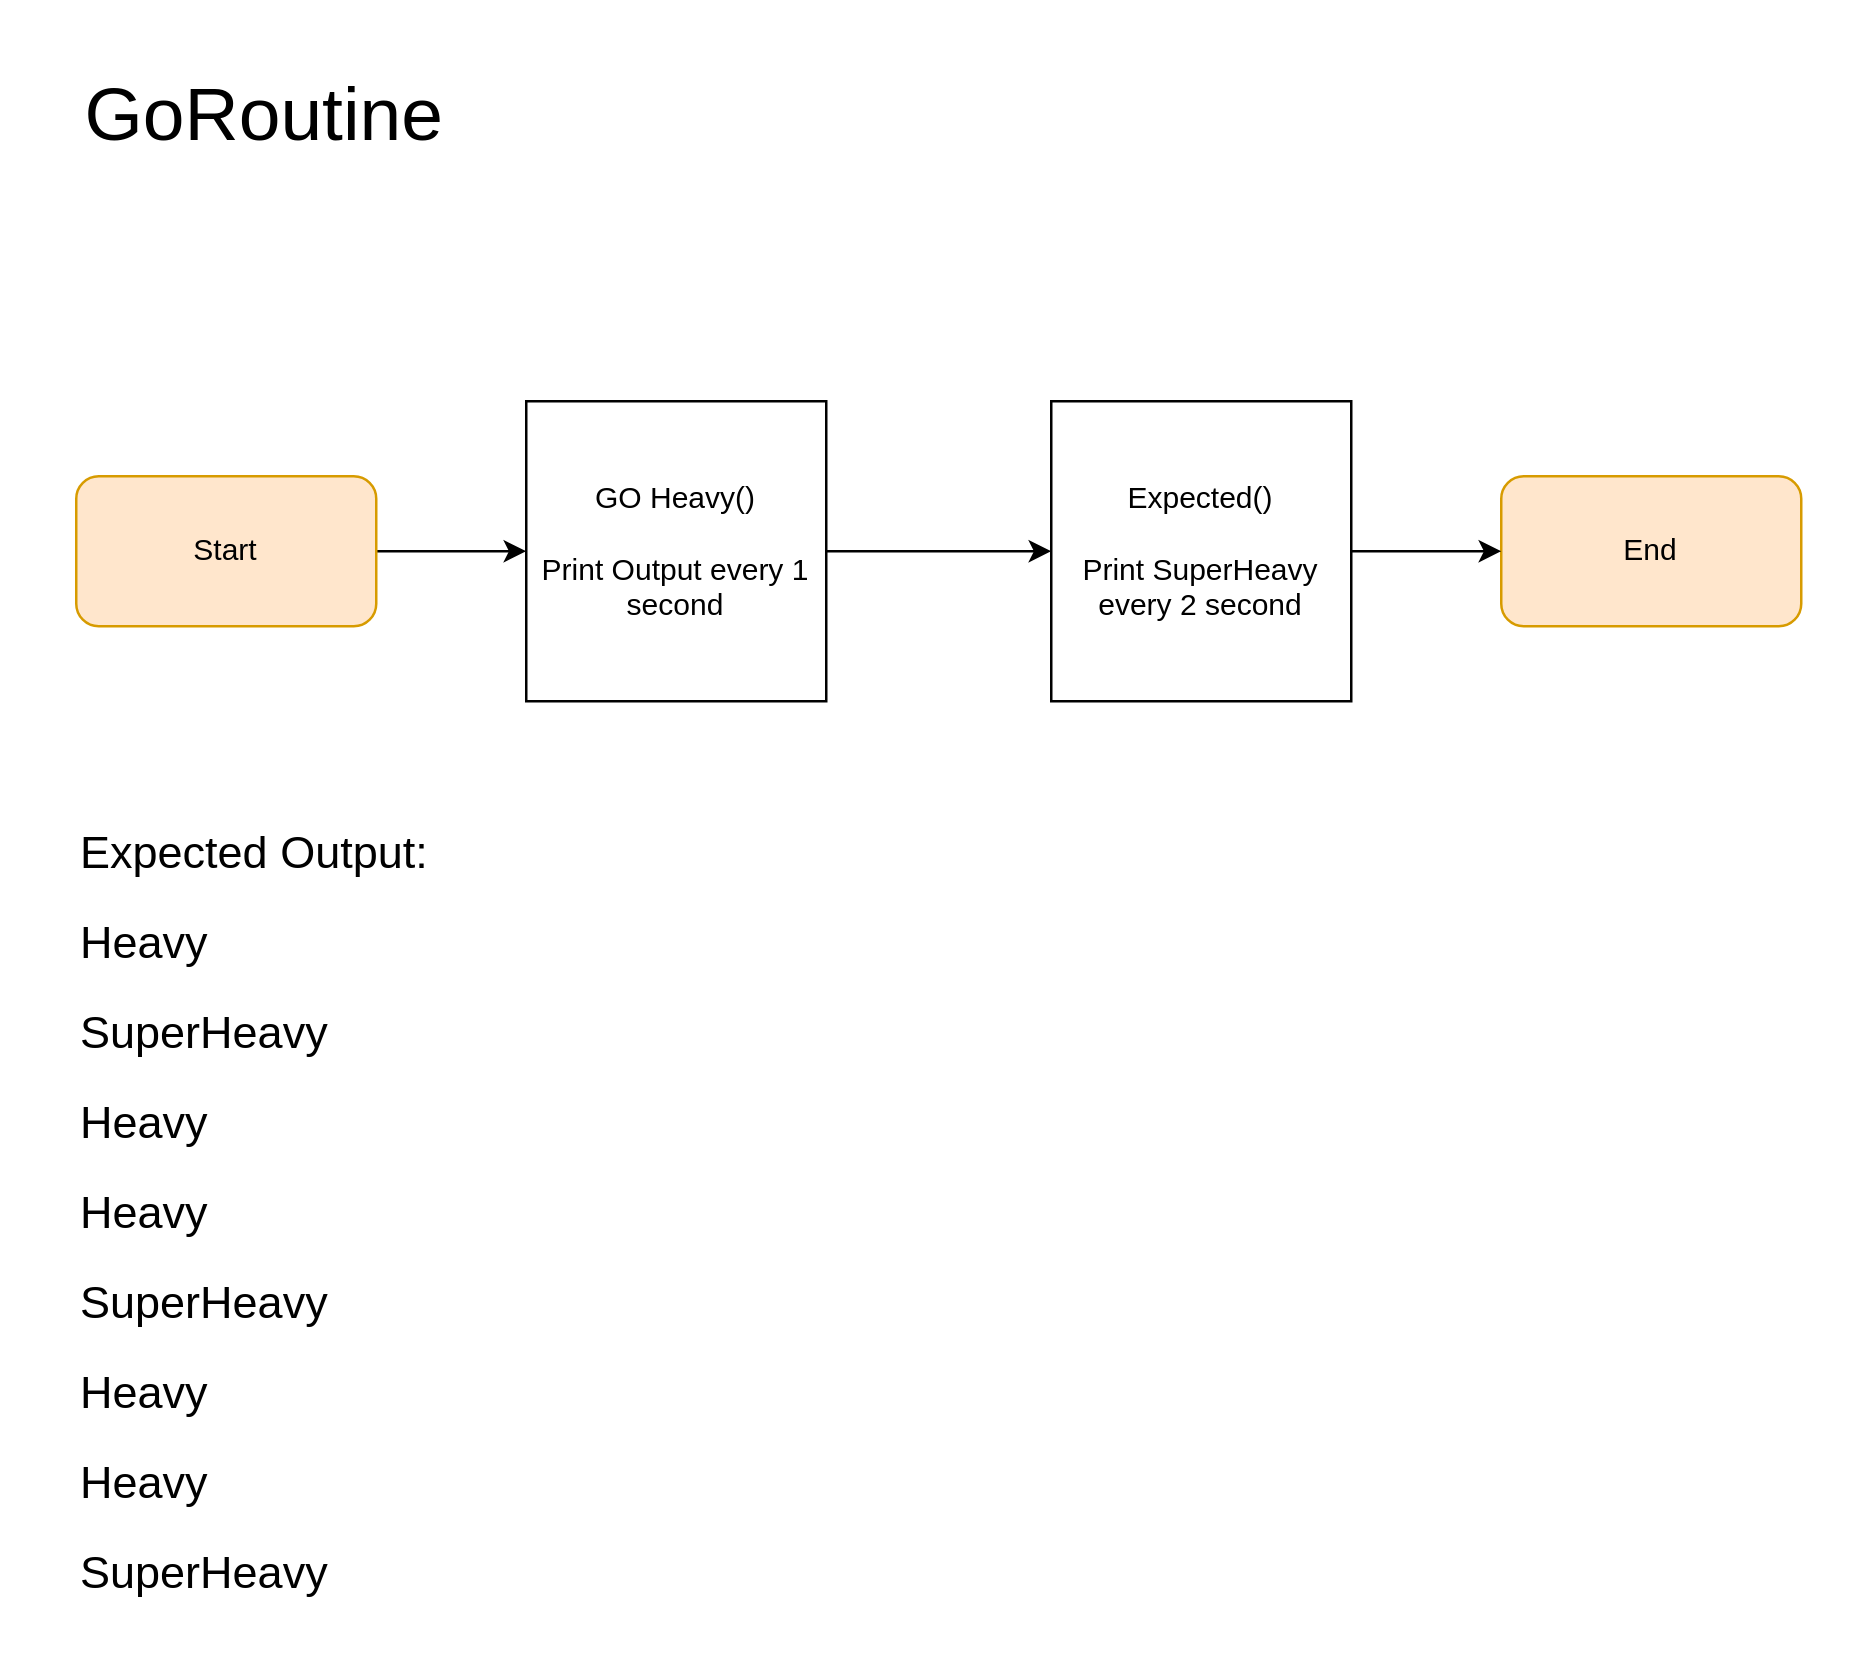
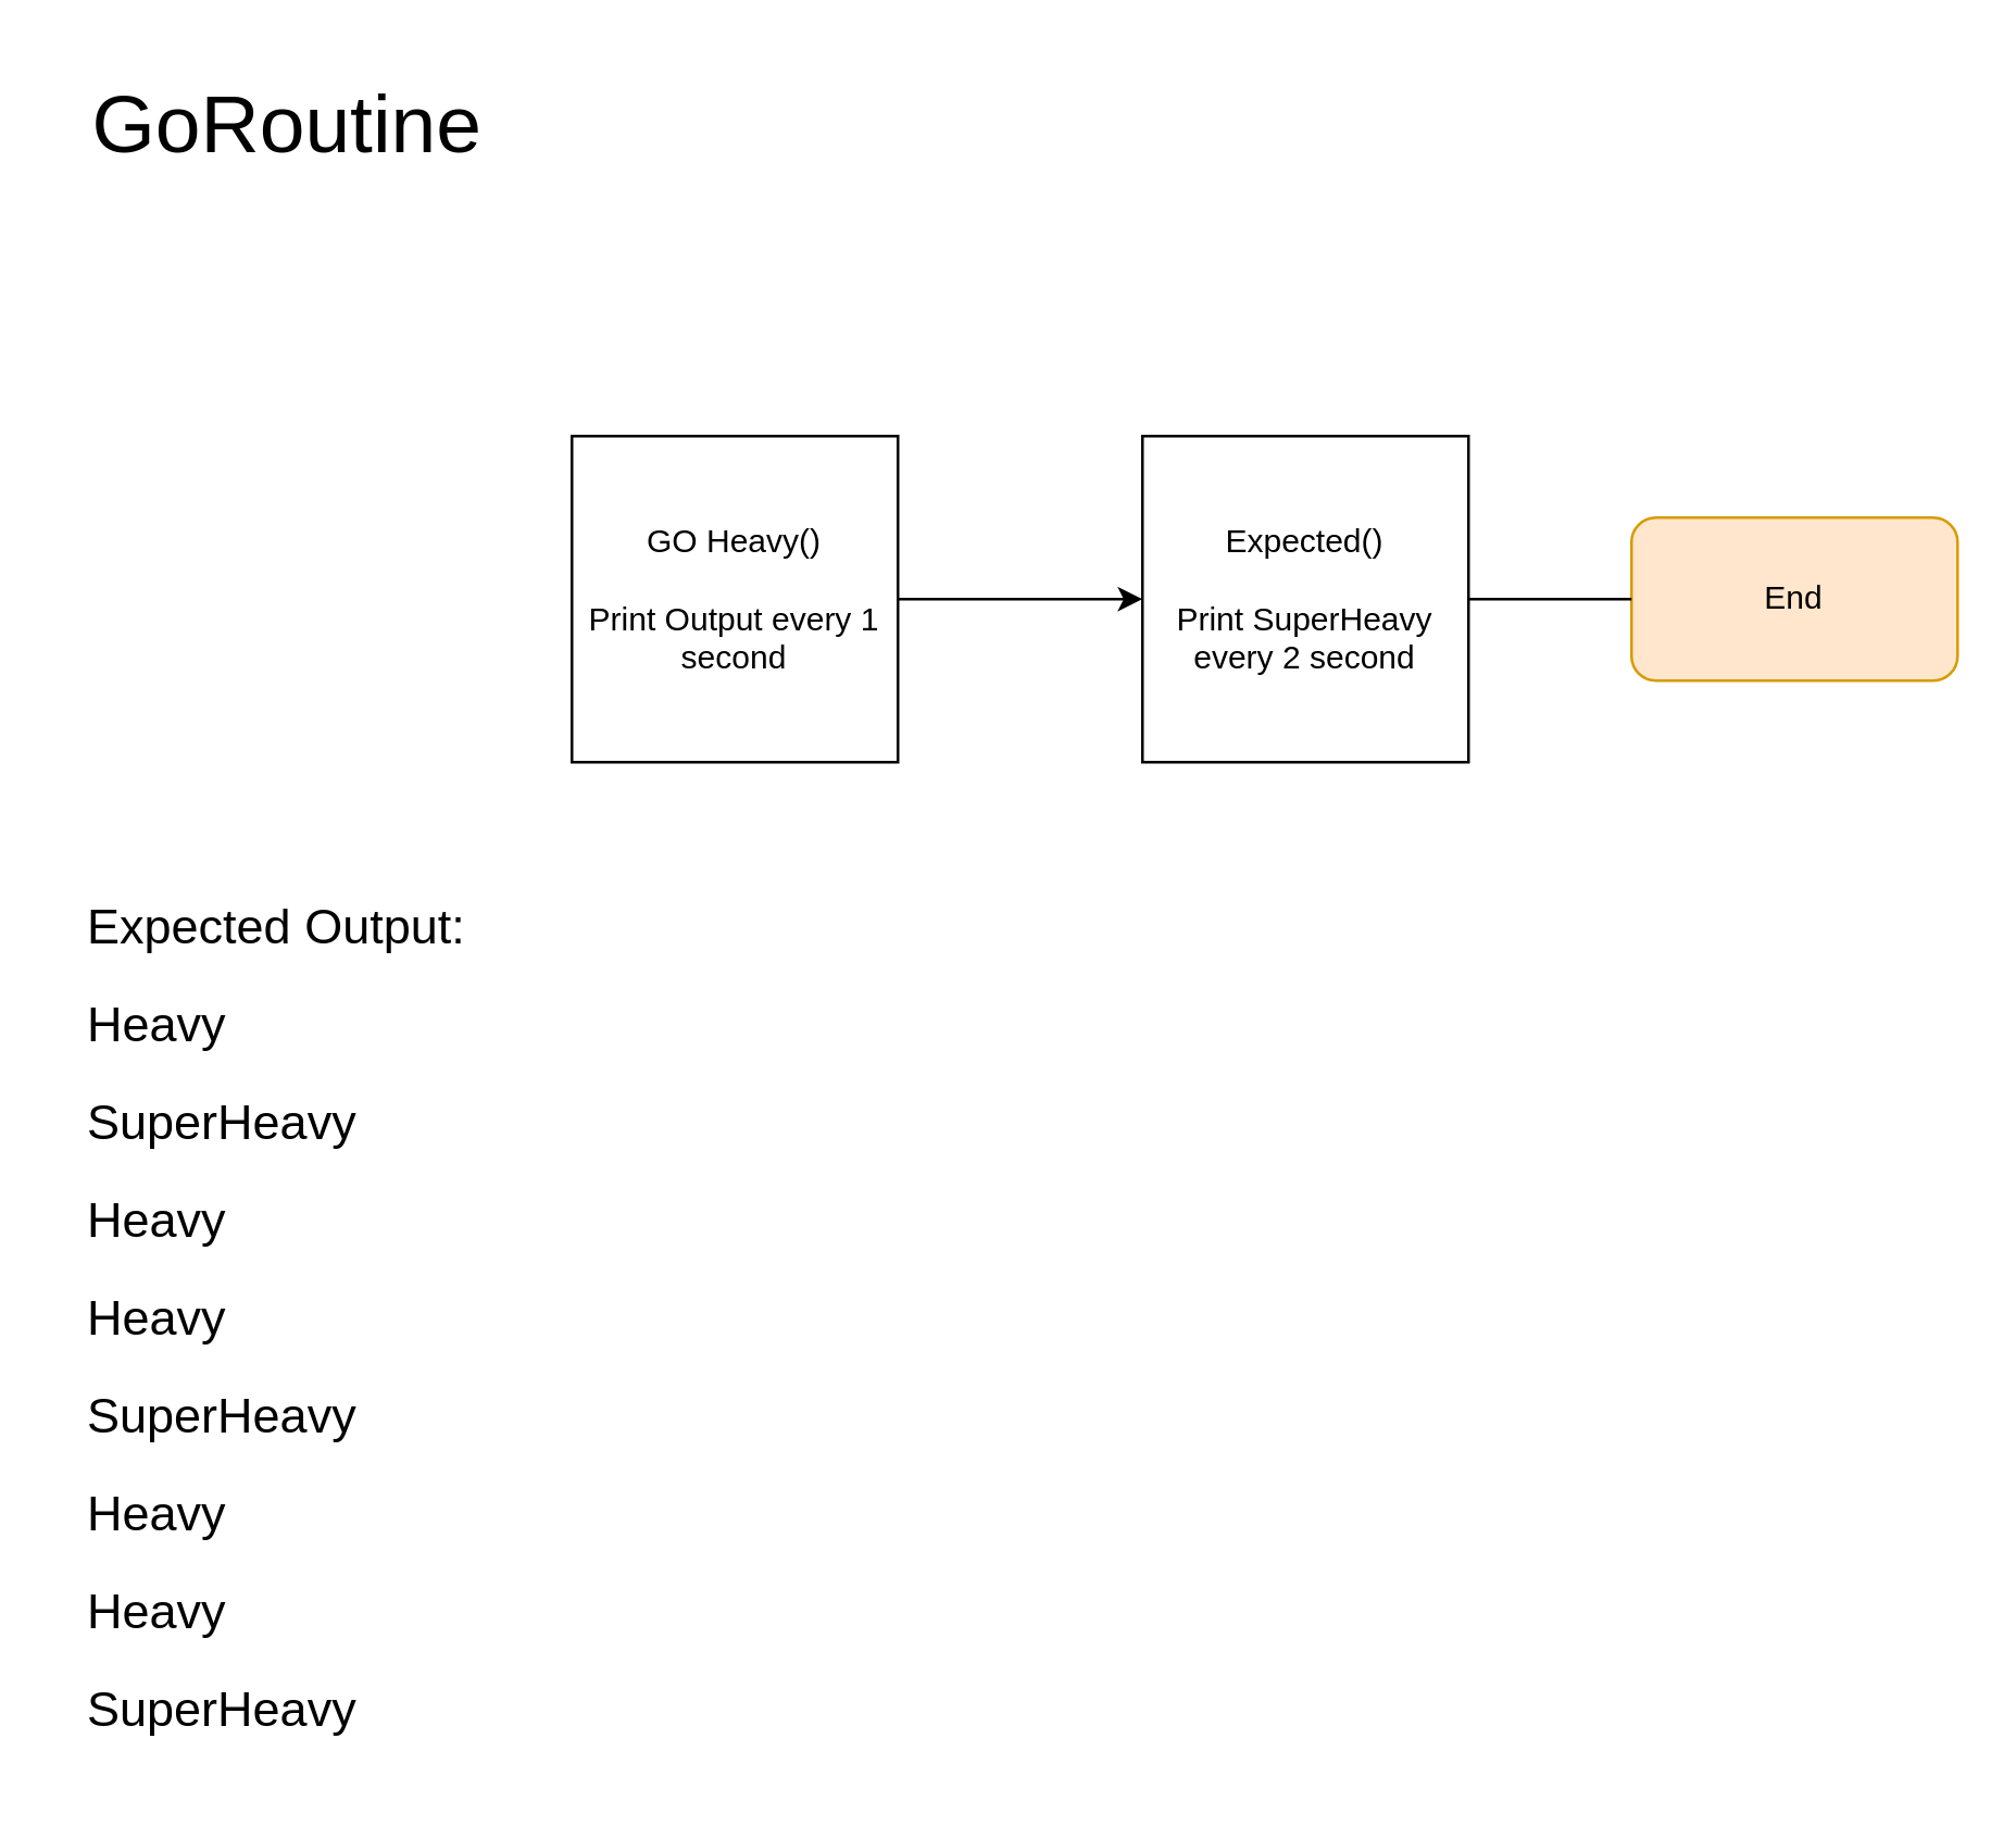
- <mxCell id="3" value="Start" style="rounded=1;whiteSpace=wrap;html=1;fillColor=#ffe6cc;strokeColor=#d79b00;" vertex="1" parent="1"><mxGeometry x="30" y="190" width="120" height="60" as="geometry" /></mxCell>
- <mxCell id="2" style="edgeStyle=orthogonalEdgeStyle;rounded=0;orthogonalLoop=1;jettySize=auto;html=1;entryX=0;entryY=0.5;entryDx=0;entryDy=0;fontSize=30;" edge="1" parent="1" source="3" target="6"><mxGeometry relative="1" as="geometry" /></mxCell>
- <mxCell id="8" style="edgeStyle=orthogonalEdgeStyle;rounded=0;orthogonalLoop=1;jettySize=auto;html=1;fontSize=30;" edge="1" parent="1" source="9" target="4"><mxGeometry relative="1" as="geometry" /></mxCell>
+ <mxCell id="8" style="edgeStyle=orthogonalEdgeStyle;rounded=0;orthogonalLoop=1;jettySize=auto;html=1;fontSize=30;endArrow=none;" edge="1" parent="1" source="9" target="4"><mxGeometry relative="1" as="geometry" /></mxCell>
